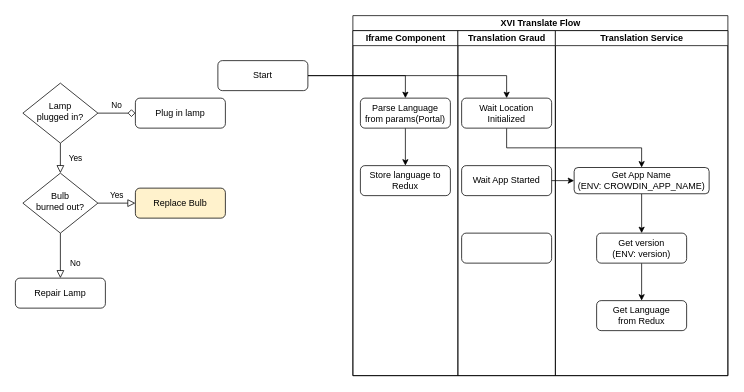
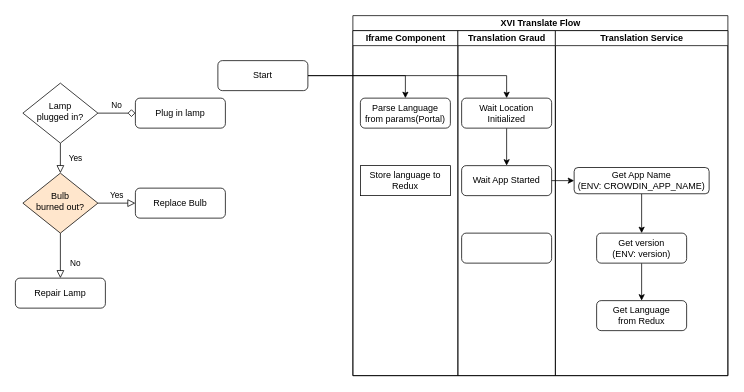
- <mxCell id="13" style="edgeStyle=orthogonalEdgeStyle;rounded=0;orthogonalLoop=1;jettySize=auto;html=1;entryX=0.5;entryY=0;entryDx=0;entryDy=0;" edge="1" parent="12" source="14" target="15"><mxGeometry relative="1" as="geometry" /></mxCell>
- <mxCell id="17" style="edgeStyle=orthogonalEdgeStyle;rounded=0;orthogonalLoop=1;jettySize=auto;html=1;exitX=0.5;exitY=1;exitDx=0;exitDy=0;" edge="1" parent="16" source="18" target="23"><mxGeometry relative="1" as="geometry" /></mxCell>
+ <mxCell id="17" style="edgeStyle=orthogonalEdgeStyle;rounded=0;orthogonalLoop=1;jettySize=auto;html=1;exitX=0.5;exitY=1;exitDx=0;exitDy=0;" edge="1" parent="16" source="18" target="19"><mxGeometry relative="1" as="geometry" /></mxCell>
- <mxCell id="15" value="Store language to Redux" style="rounded=1;whiteSpace=wrap;html=1;fontSize=12;glass=0;strokeWidth=1;shadow=0;" vertex="1" parent="12"><mxGeometry x="10.0" y="180" width="120" height="40" as="geometry" /></mxCell>
+ <mxCell id="15" value="Store language to Redux" style="whiteSpace=wrap;html=1;fontSize=12;glass=0;strokeWidth=1;shadow=0;rounded=0;" vertex="1" parent="12"><mxGeometry x="10.0" y="180" width="120" height="40" as="geometry" /></mxCell>
- <mxCell id="8" value="Bulb&lt;br&gt;burned out?" style="rhombus;whiteSpace=wrap;html=1;shadow=0;fontFamily=Helvetica;fontSize=12;align=center;strokeWidth=1;spacing=6;spacingTop=-4;" parent="1" vertex="1"><mxGeometry x="30" y="230" width="100" height="80" as="geometry" /></mxCell>
+ <mxCell id="8" value="Bulb&lt;br&gt;burned out?" style="rhombus;whiteSpace=wrap;html=1;shadow=0;fontFamily=Helvetica;fontSize=12;align=center;strokeWidth=1;spacing=6;spacingTop=-4;fillColor=#ffe6cc;" parent="1" vertex="1"><mxGeometry x="30" y="230" width="100" height="80" as="geometry" /></mxCell>
- <mxCell id="10" value="Replace Bulb" style="rounded=1;whiteSpace=wrap;html=1;fontSize=12;glass=0;strokeWidth=1;shadow=0;fillColor=#fff2cc;" parent="1" vertex="1"><mxGeometry x="180" y="250" width="120" height="40" as="geometry" /></mxCell>
+ <mxCell id="10" value="Replace Bulb" style="rounded=1;whiteSpace=wrap;html=1;fontSize=12;glass=0;strokeWidth=1;shadow=0;" parent="1" vertex="1"><mxGeometry x="180" y="250" width="120" height="40" as="geometry" /></mxCell>
